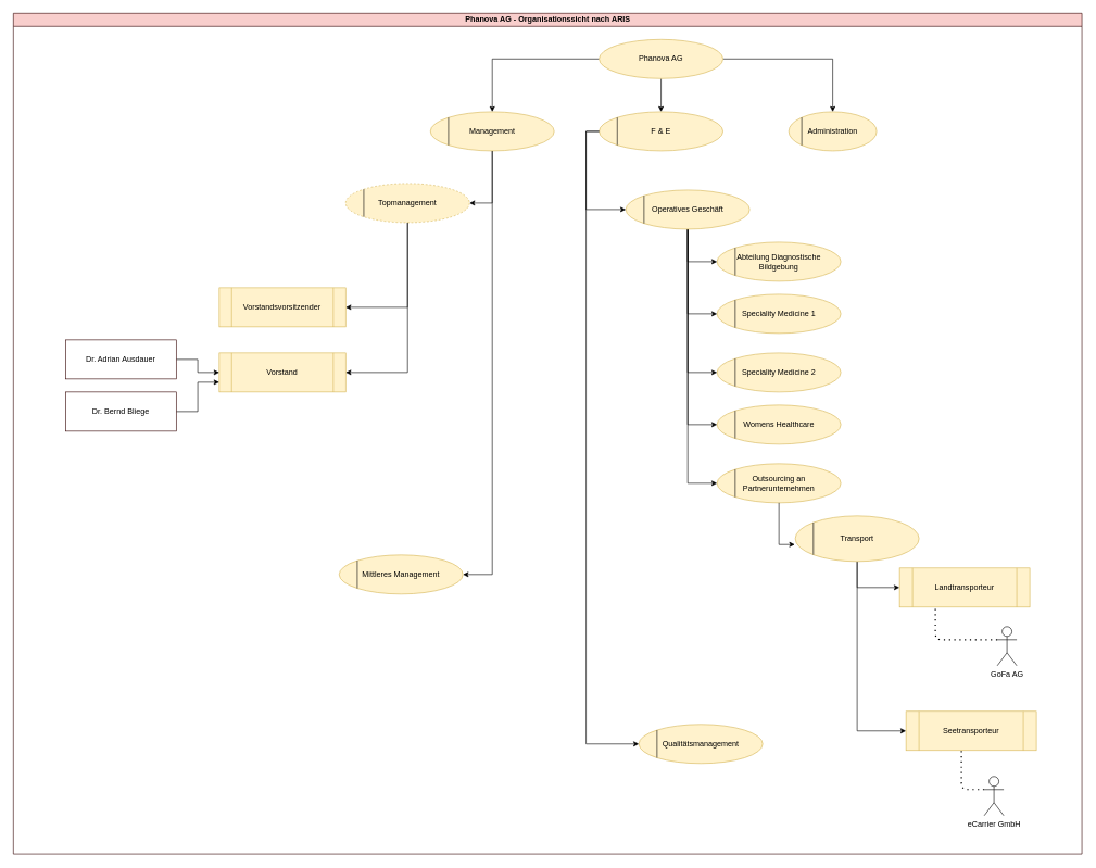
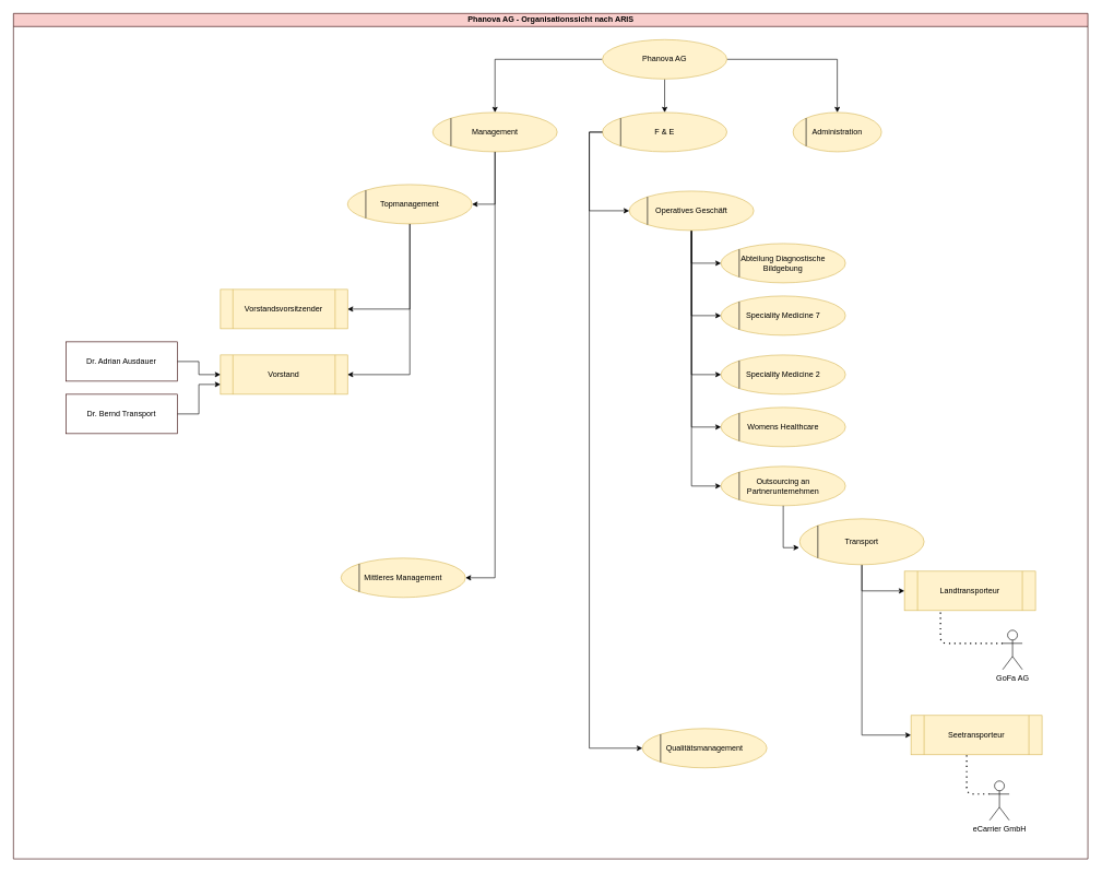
- <mxCell id="49" value="Topmanagement" style="ellipse;whiteSpace=wrap;html=1;fillColor=#fff2cc;strokeColor=#d6b656;dashed=1;" vertex="1" parent="48"><mxGeometry width="190" height="60" as="geometry" /></mxCell>
+ <mxCell id="49" value="Topmanagement" style="ellipse;whiteSpace=wrap;html=1;fillColor=#fff2cc;strokeColor=#d6b656;" vertex="1" parent="48"><mxGeometry width="190" height="60" as="geometry" /></mxCell>
- <mxCell id="24" value="Speciality Medicine 1" style="ellipse;whiteSpace=wrap;html=1;fillColor=#fff2cc;strokeColor=#d6b656;" vertex="1" parent="23"><mxGeometry width="190" height="60" as="geometry" /></mxCell>
+ <mxCell id="24" value="Speciality Medicine 7" style="ellipse;whiteSpace=wrap;html=1;fillColor=#fff2cc;strokeColor=#d6b656;" vertex="1" parent="23"><mxGeometry width="190" height="60" as="geometry" /></mxCell>
- <mxCell id="69" value="Dr. Bernd Bliege" style="rounded=0;whiteSpace=wrap;html=1;strokeColor=#330000;" vertex="1" parent="1"><mxGeometry x="100" y="601.1" width="170" height="60" as="geometry" /></mxCell>
+ <mxCell id="69" value="Dr. Bernd Transport" style="rounded=0;whiteSpace=wrap;html=1;strokeColor=#330000;" vertex="1" parent="1"><mxGeometry x="100" y="601.1" width="170" height="60" as="geometry" /></mxCell>
